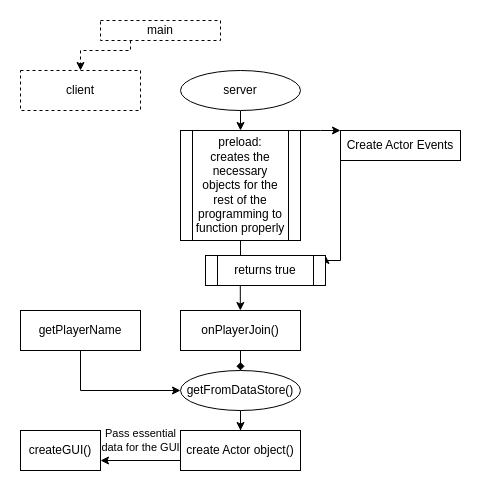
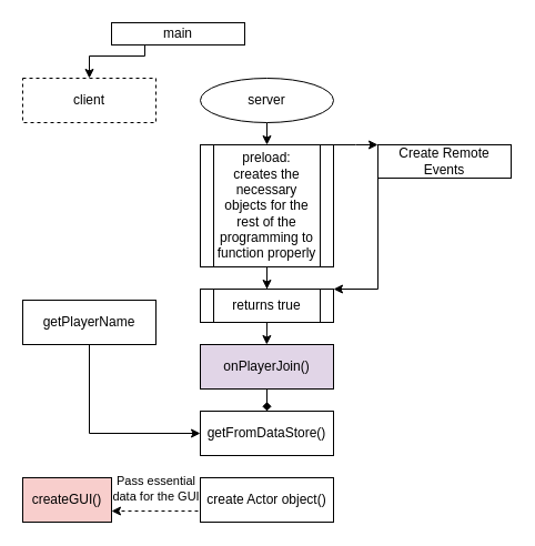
- <mxCell id="3" value="main" style="rounded=0;whiteSpace=wrap;html=1;dashed=1;" vertex="1" parent="1"><mxGeometry x="100" y="20" width="120" height="20" as="geometry" /></mxCell>
+ <mxCell id="3" value="main" style="rounded=0;whiteSpace=wrap;html=1;" vertex="1" parent="1"><mxGeometry x="100" y="20" width="120" height="20" as="geometry" /></mxCell>
- <mxCell id="2" style="edgeStyle=orthogonalEdgeStyle;rounded=0;orthogonalLoop=1;jettySize=auto;html=1;exitX=0.25;exitY=1;exitDx=0;exitDy=0;entryX=0.5;entryY=0;entryDx=0;entryDy=0;dashed=1;" edge="1" parent="1" source="3" target="4"><mxGeometry relative="1" as="geometry"><Array as="points"><mxPoint x="130" y="50" /><mxPoint x="80" y="50" /></Array></mxGeometry></mxCell>
+ <mxCell id="2" style="edgeStyle=orthogonalEdgeStyle;rounded=0;orthogonalLoop=1;jettySize=auto;html=1;exitX=0.25;exitY=1;exitDx=0;exitDy=0;entryX=0.5;entryY=0;entryDx=0;entryDy=0;" edge="1" parent="1" source="3" target="4"><mxGeometry relative="1" as="geometry"><Array as="points"><mxPoint x="130" y="50" /><mxPoint x="80" y="50" /></Array></mxGeometry></mxCell>
- <mxCell id="11" value="Create Actor Events" style="rounded=0;whiteSpace=wrap;html=1;" vertex="1" parent="1"><mxGeometry x="340" y="130" width="120" height="30" as="geometry" /></mxCell>
+ <mxCell id="11" value="Create Remote Events" style="rounded=0;whiteSpace=wrap;html=1;" vertex="1" parent="1"><mxGeometry x="340" y="130" width="120" height="30" as="geometry" /></mxCell>
- <mxCell id="13" value="returns true" style="shape=process;whiteSpace=wrap;html=1;backgroundOutline=1;" vertex="1" parent="1"><mxGeometry x="205" y="255" width="120" height="30" as="geometry" /></mxCell>
+ <mxCell id="13" value="returns true" style="shape=process;whiteSpace=wrap;html=1;backgroundOutline=1;" vertex="1" parent="1"><mxGeometry x="180" y="260" width="120" height="30" as="geometry" /></mxCell>
- <mxCell id="22" value="getPlayerName" style="whiteSpace=wrap;html=1;rounded=0;" vertex="1" parent="1"><mxGeometry x="20" y="310" width="120" height="40" as="geometry" /></mxCell>
+ <mxCell id="22" value="getPlayerName" style="whiteSpace=wrap;html=1;rounded=0;" vertex="1" parent="1"><mxGeometry x="20" y="270" width="120" height="40" as="geometry" /></mxCell>
- <mxCell id="16" value="onPlayerJoin()" style="rounded=0;whiteSpace=wrap;html=1;" vertex="1" parent="1"><mxGeometry x="180" y="310" width="120" height="40" as="geometry" /></mxCell>
+ <mxCell id="16" value="onPlayerJoin()" style="rounded=0;whiteSpace=wrap;html=1;fillColor=#e1d5e7;" vertex="1" parent="1"><mxGeometry x="180" y="310" width="120" height="40" as="geometry" /></mxCell>
- <mxCell id="18" value="getFromDataStore()" style="ellipse;whiteSpace=wrap;html=1;" vertex="1" parent="1"><mxGeometry x="180" y="370" width="120" height="40" as="geometry" /></mxCell>
+ <mxCell id="18" value="getFromDataStore()" style="whiteSpace=wrap;html=1;rounded=0;" vertex="1" parent="1"><mxGeometry x="180" y="370" width="120" height="40" as="geometry" /></mxCell>
- <mxCell id="17" value="" style="edgeStyle=orthogonalEdgeStyle;rounded=0;orthogonalLoop=1;jettySize=auto;html=1;" edge="1" parent="1" source="18" target="20"><mxGeometry relative="1" as="geometry" /></mxCell>
- <mxCell id="23" value="createGUI()" style="rounded=0;whiteSpace=wrap;html=1;" vertex="1" parent="1"><mxGeometry x="20" y="430" width="80" height="40" as="geometry" /></mxCell>
+ <mxCell id="23" value="createGUI()" style="rounded=0;whiteSpace=wrap;html=1;fillColor=#f8cecc;" vertex="1" parent="1"><mxGeometry x="20" y="430" width="80" height="40" as="geometry" /></mxCell>
- <mxCell id="19" value="Pass essential &lt;br&gt;data for the GUI" style="edgeStyle=orthogonalEdgeStyle;rounded=0;orthogonalLoop=1;jettySize=auto;html=1;exitX=0;exitY=0.5;exitDx=0;exitDy=0;entryX=1;entryY=0.75;entryDx=0;entryDy=0;" edge="1" parent="1" source="20" target="23"><mxGeometry x="0.111" y="-20" relative="1" as="geometry"><Array as="points"><mxPoint x="180" y="460" /></Array><mxPoint as="offset" /></mxGeometry></mxCell>
+ <mxCell id="19" value="Pass essential &lt;br&gt;data for the GUI" style="edgeStyle=orthogonalEdgeStyle;rounded=0;orthogonalLoop=1;jettySize=auto;html=1;exitX=0;exitY=0.5;exitDx=0;exitDy=0;entryX=1;entryY=0.75;entryDx=0;entryDy=0;dashed=1;" edge="1" parent="1" source="20" target="23"><mxGeometry x="0.111" y="-20" relative="1" as="geometry"><Array as="points"><mxPoint x="180" y="460" /></Array><mxPoint as="offset" /></mxGeometry></mxCell>
